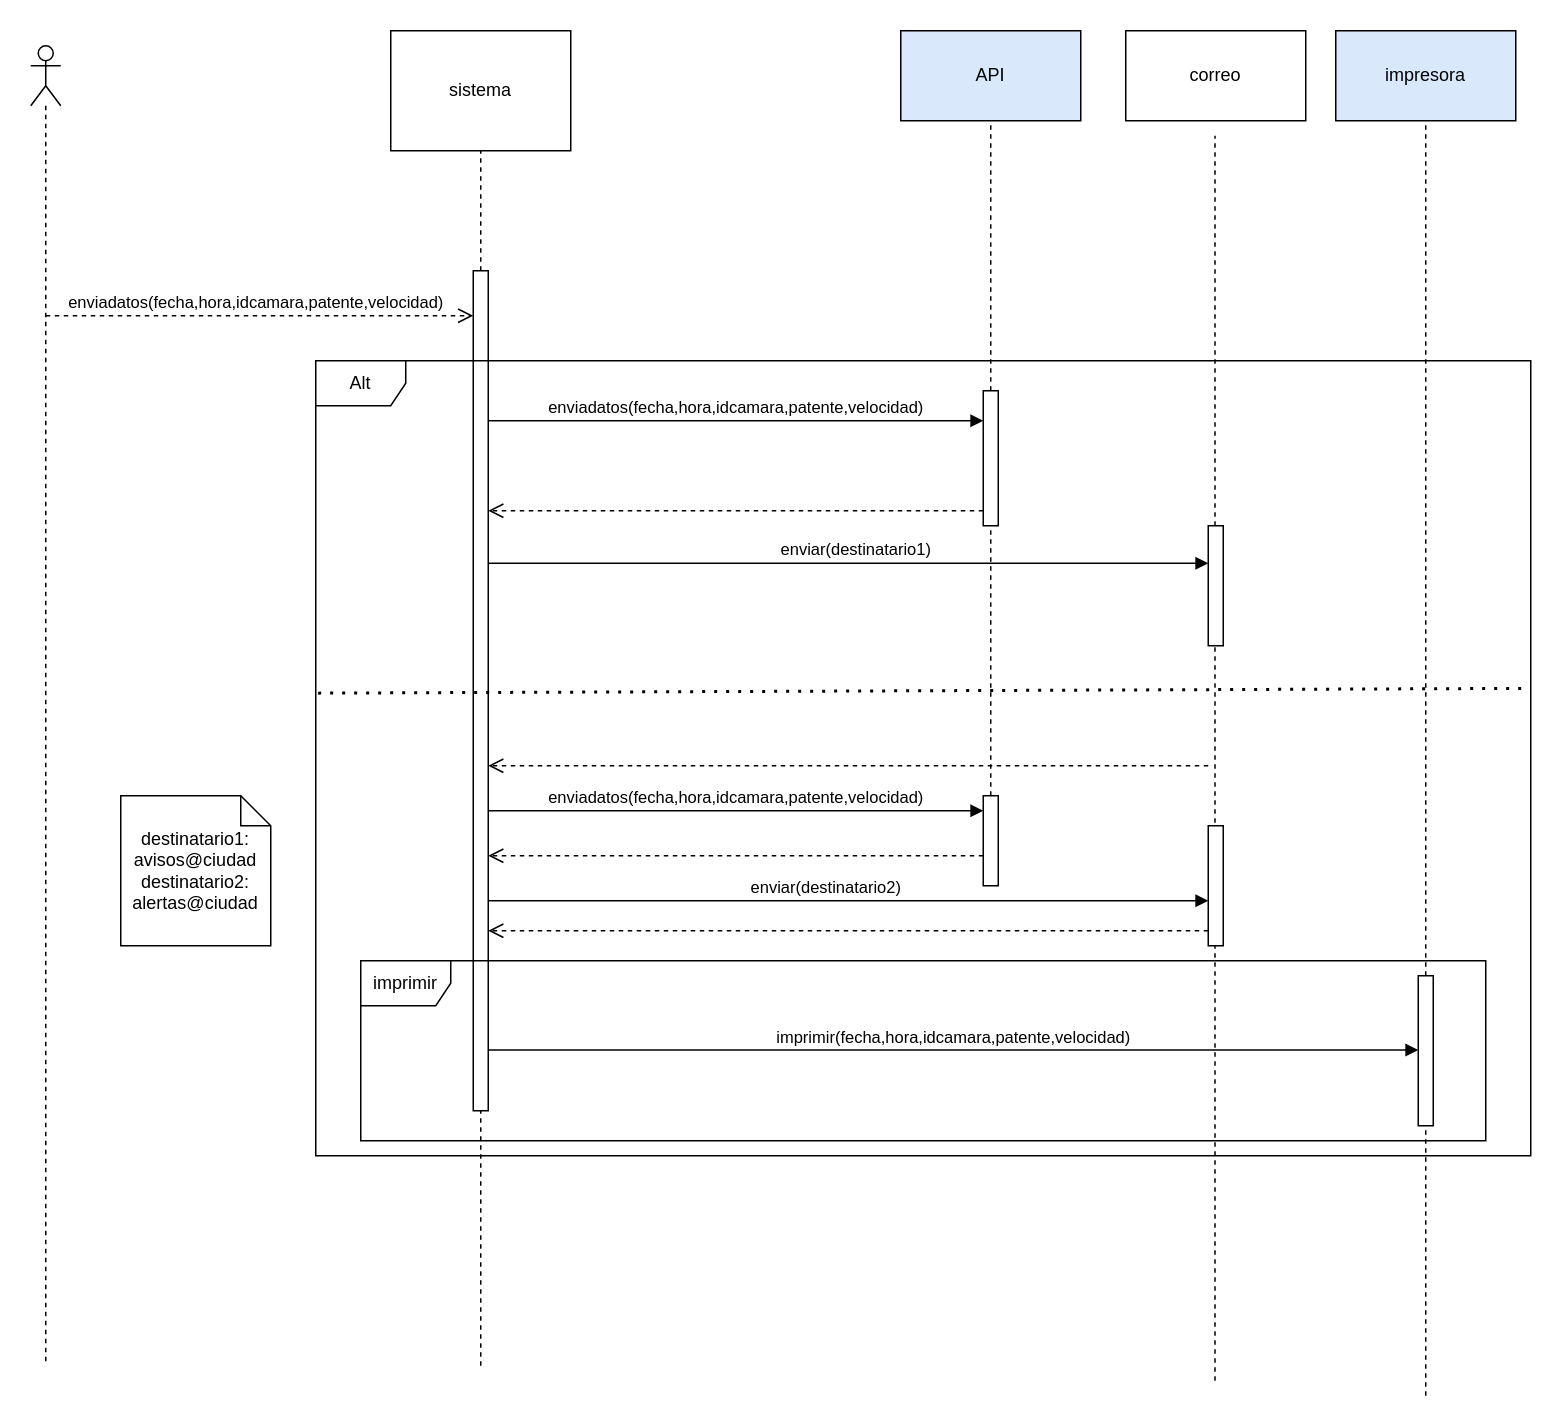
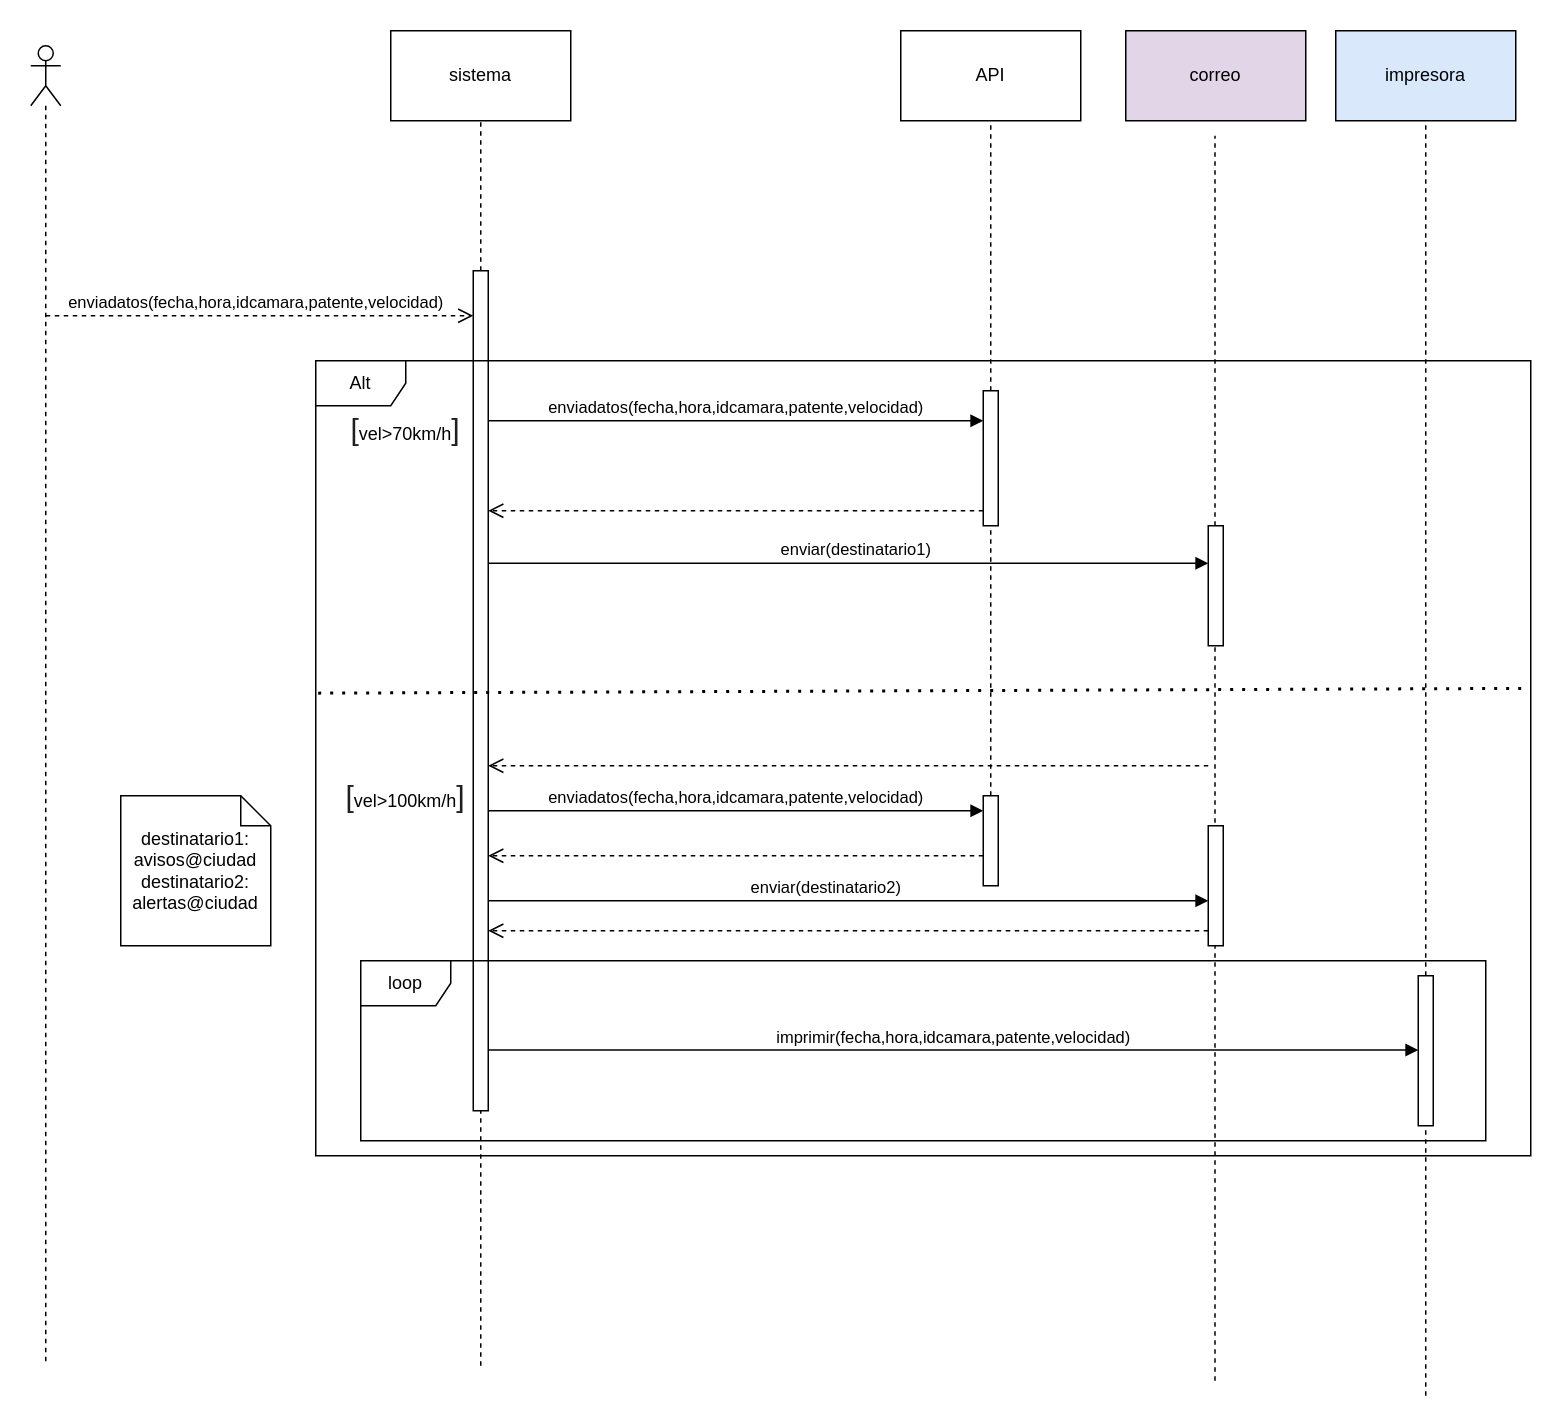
- <mxCell id="3" value="API" style="rounded=0;whiteSpace=wrap;html=1;fillColor=#dae8fc;" parent="1" vertex="1"><mxGeometry x="600" y="20" width="120" height="60" as="geometry" /></mxCell>
+ <mxCell id="3" value="API" style="rounded=0;whiteSpace=wrap;html=1;" parent="1" vertex="1"><mxGeometry x="600" y="20" width="120" height="60" as="geometry" /></mxCell>
- <mxCell id="4" value="correo" style="rounded=0;whiteSpace=wrap;html=1;" parent="1" vertex="1"><mxGeometry x="750" y="20" width="120" height="60" as="geometry" /></mxCell>
+ <mxCell id="4" value="correo" style="rounded=0;whiteSpace=wrap;html=1;fillColor=#e1d5e7;" parent="1" vertex="1"><mxGeometry x="750" y="20" width="120" height="60" as="geometry" /></mxCell>
- <mxCell id="2" value="sistema" style="rounded=0;whiteSpace=wrap;html=1;" parent="1" vertex="1"><mxGeometry x="260" y="20" width="120" height="80" as="geometry" /></mxCell>
+ <mxCell id="2" value="sistema" style="rounded=0;whiteSpace=wrap;html=1;" parent="1" vertex="1"><mxGeometry x="260" y="20" width="120" height="60" as="geometry" /></mxCell>
+ <mxCell id="12" value="&lt;span style=&quot;color: rgb(31, 31, 31); font-family: &amp;quot;Google Sans&amp;quot;, Arial, sans-serif; font-size: 20px; text-align: left; background-color: rgb(255, 255, 255);&quot;&gt;[&lt;/span&gt;vel&amp;gt;70km/h&lt;span style=&quot;color: rgb(31, 31, 31); font-family: &amp;quot;Google Sans&amp;quot;, Arial, sans-serif; font-size: 20px; text-align: left; background-color: rgb(255, 255, 255);&quot;&gt;]&lt;/span&gt;" style="text;html=1;align=center;verticalAlign=middle;whiteSpace=wrap;rounded=0;" parent="1" vertex="1"><mxGeometry x="240" y="270" width="60" height="30" as="geometry" /></mxCell>
+ <mxCell id="14" value="&lt;span style=&quot;color: rgb(31, 31, 31); font-family: &amp;quot;Google Sans&amp;quot;, Arial, sans-serif; font-size: 20px; text-align: left; background-color: rgb(255, 255, 255);&quot;&gt;[&lt;/span&gt;vel&amp;gt;100km/h&lt;span style=&quot;color: rgb(31, 31, 31); font-family: &amp;quot;Google Sans&amp;quot;, Arial, sans-serif; font-size: 20px; text-align: left; background-color: rgb(255, 255, 255);&quot;&gt;]&lt;/span&gt;" style="text;html=1;align=center;verticalAlign=middle;whiteSpace=wrap;rounded=0;" parent="1" vertex="1"><mxGeometry x="240" y="515" width="60" height="30" as="geometry" /></mxCell>
- <mxCell id="30" value="imprimir" style="shape=umlFrame;whiteSpace=wrap;html=1;pointerEvents=0;" vertex="1" parent="1"><mxGeometry x="240" y="640" width="750" height="120" as="geometry" /></mxCell>
+ <mxCell id="30" value="loop" style="shape=umlFrame;whiteSpace=wrap;html=1;pointerEvents=0;" vertex="1" parent="1"><mxGeometry x="240" y="640" width="750" height="120" as="geometry" /></mxCell>
